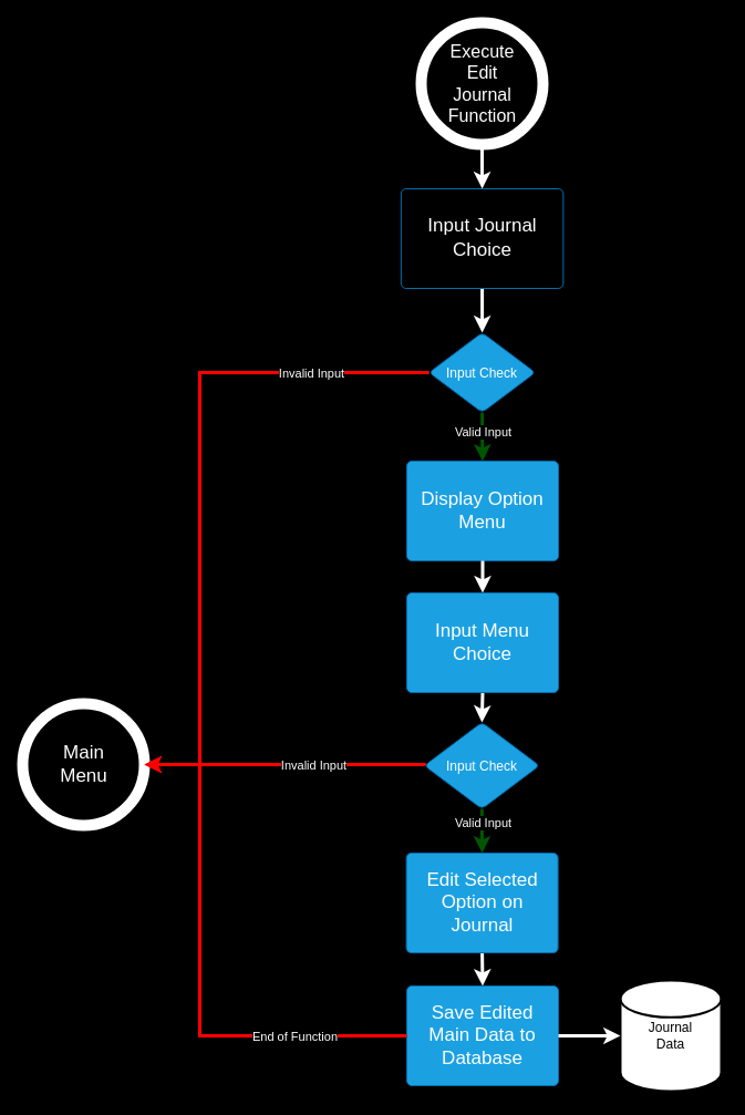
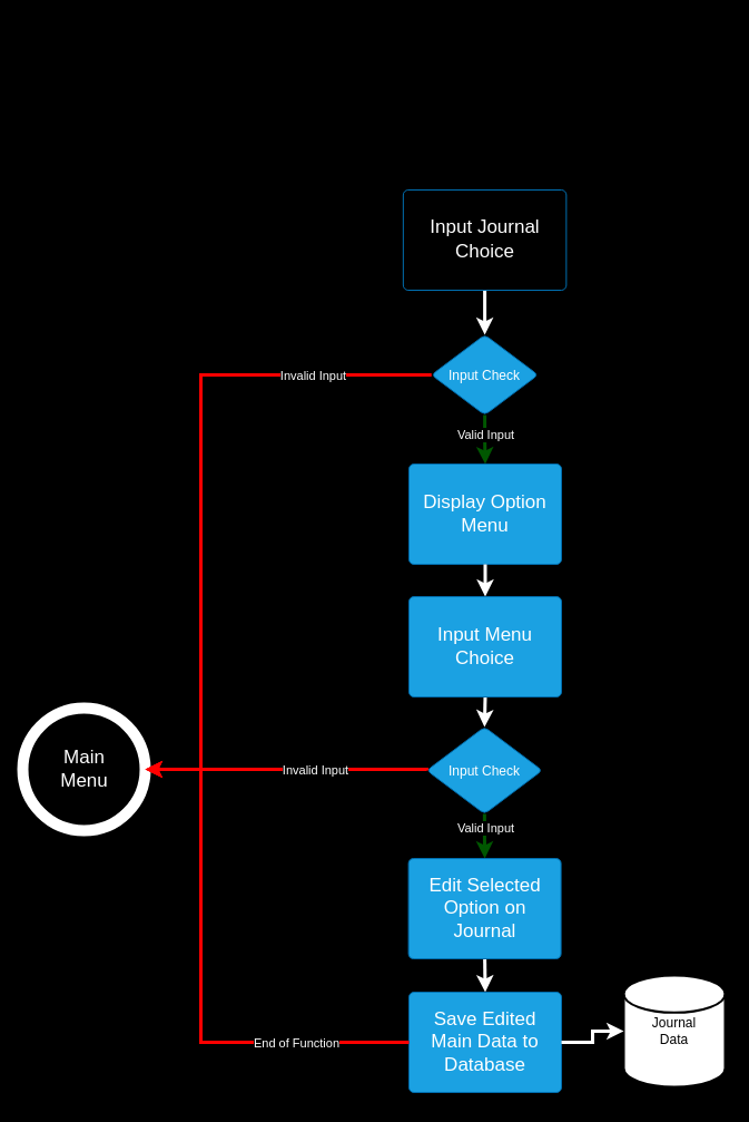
- <mxCell id="3" value="&lt;span style=&quot;color: rgb(255, 255, 255); font-size: 16px; text-wrap: wrap;&quot;&gt;Execute Edit Journal Function&lt;/span&gt;" style="verticalLabelPosition=middle;verticalAlign=middle;html=1;shape=mxgraph.flowchart.on-page_reference;fillColor=#000000;strokeColor=#FFFFFF;strokeWidth=10;labelPosition=center;align=center;fontSize=16;" parent="1" vertex="1"><mxGeometry x="380" y="20" width="110" height="110" as="geometry" /></mxCell>
- <mxCell id="2" style="edgeStyle=orthogonalEdgeStyle;rounded=0;orthogonalLoop=1;jettySize=auto;html=1;exitX=0.5;exitY=1;exitDx=0;exitDy=0;exitPerimeter=0;entryX=0.5;entryY=0;entryDx=0;entryDy=0;strokeColor=#FFFFFF;strokeWidth=3;" parent="1" source="3" target="5" edge="1"><mxGeometry relative="1" as="geometry" /></mxCell>
- <mxCell id="17" value="Journal&lt;div&gt;Data&lt;/div&gt;" style="strokeWidth=2;html=1;shape=mxgraph.flowchart.database;whiteSpace=wrap;" parent="1" vertex="1"><mxGeometry x="560" y="885" width="91" height="100" as="geometry" /></mxCell>
+ <mxCell id="17" value="Journal&lt;div&gt;Data&lt;/div&gt;" style="strokeWidth=2;html=1;shape=mxgraph.flowchart.database;whiteSpace=wrap;" parent="1" vertex="1"><mxGeometry x="560" y="875" width="91" height="100" as="geometry" /></mxCell>
